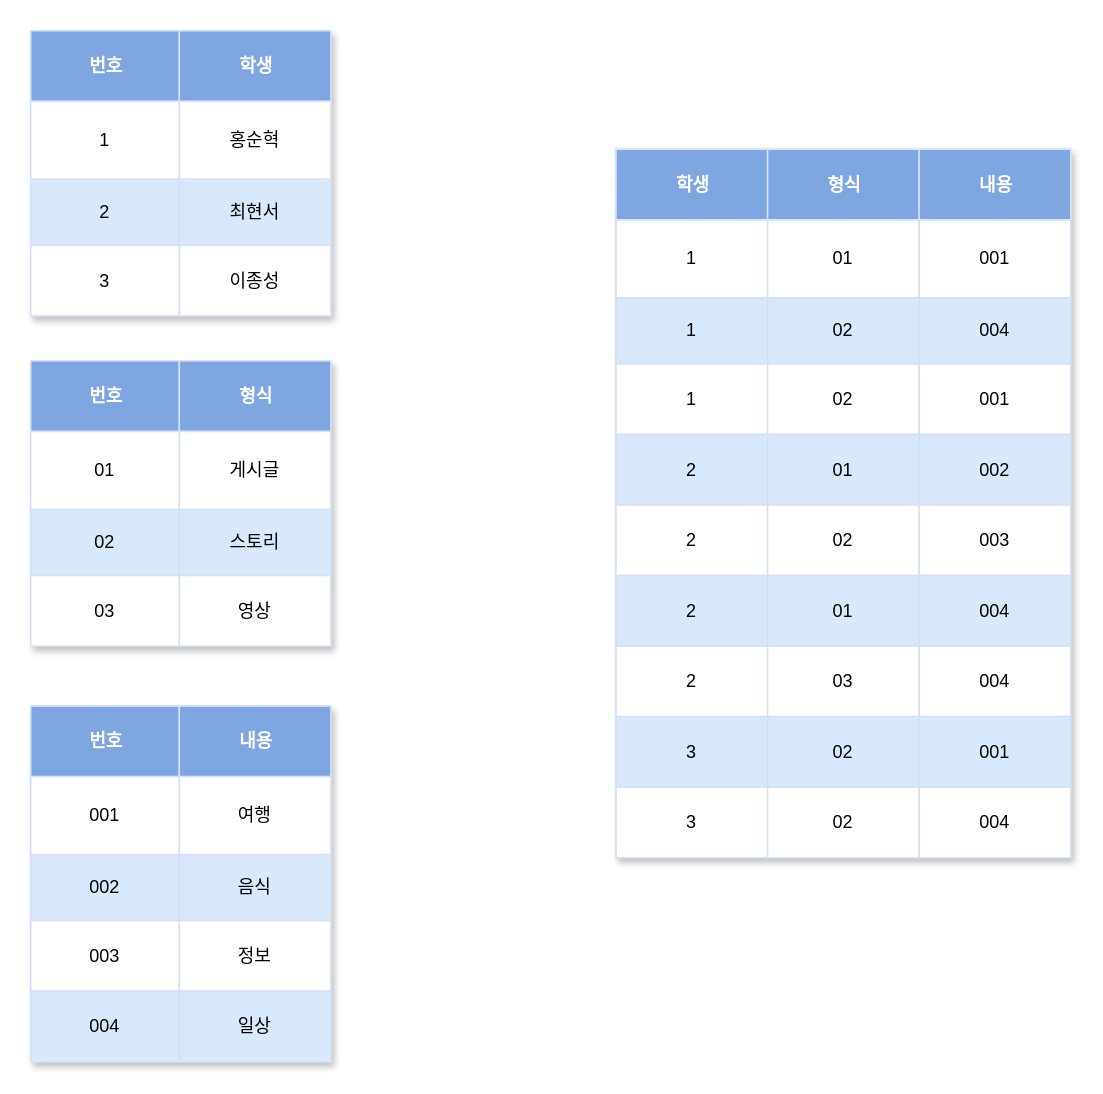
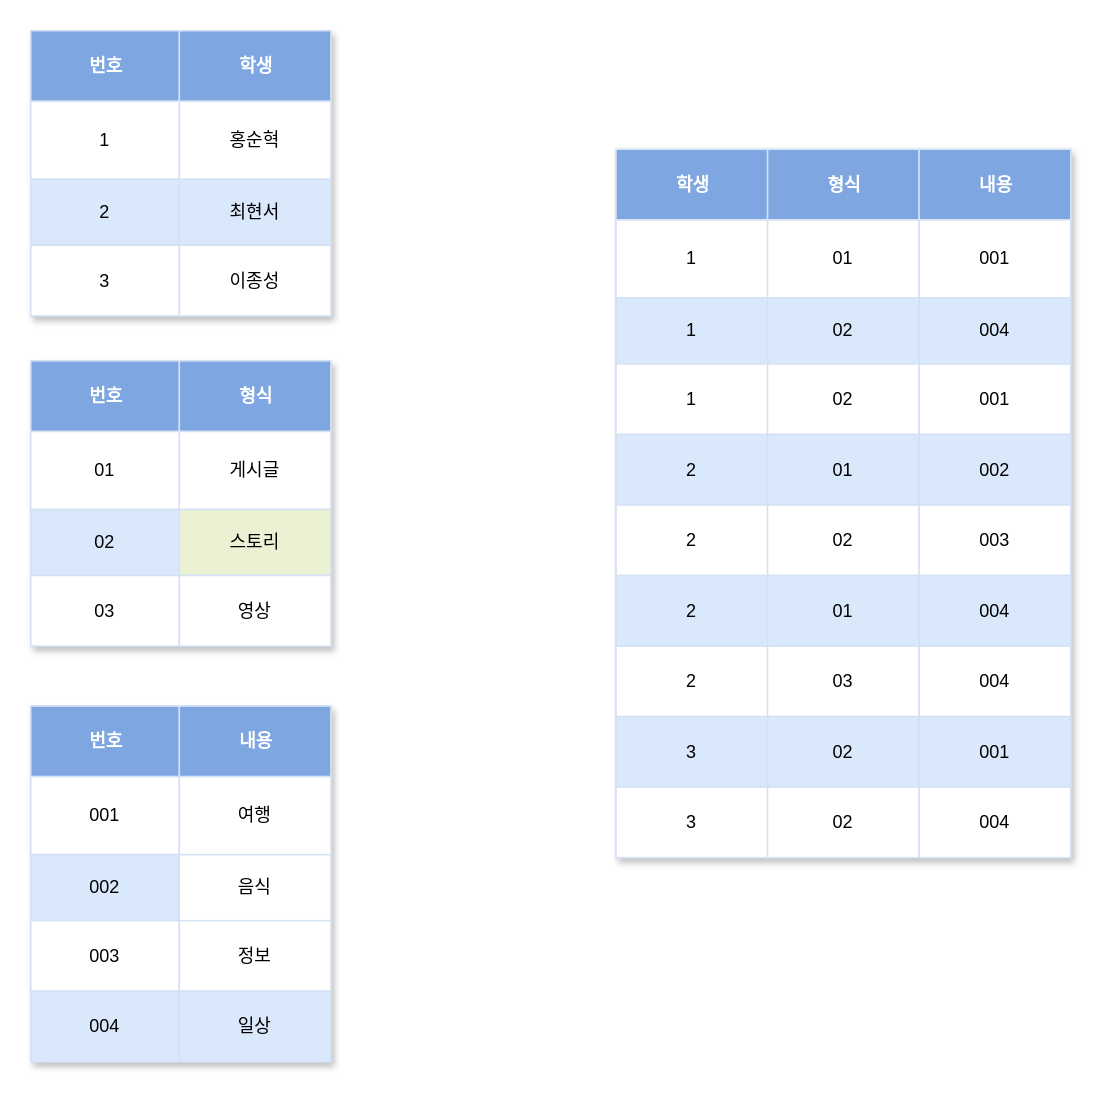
- <mxCell id="27" value="스토리" style="connectable=0;recursiveResize=0;strokeColor=#D4E1F5;fillColor=#dae8fc;whiteSpace=wrap;html=1;strokeWidth=1;" vertex="1" parent="25"><mxGeometry x="99" width="101" height="44" as="geometry"><mxRectangle width="101" height="44" as="alternateBounds" /></mxGeometry></mxCell>
+ <mxCell id="27" value="스토리" style="connectable=0;recursiveResize=0;strokeColor=#D4E1F5;fillColor=#eaf2d3;whiteSpace=wrap;html=1;strokeWidth=1;" vertex="1" parent="25"><mxGeometry x="99" width="101" height="44" as="geometry"><mxRectangle width="101" height="44" as="alternateBounds" /></mxGeometry></mxCell>
- <mxCell id="11" value="음식" style="connectable=0;recursiveResize=0;strokeColor=#D4E1F5;fillColor=#dae8fc;whiteSpace=wrap;html=1;strokeWidth=1;" vertex="1" parent="9"><mxGeometry x="99" width="101" height="44" as="geometry"><mxRectangle width="101" height="44" as="alternateBounds" /></mxGeometry></mxCell>
+ <mxCell id="11" value="음식" style="connectable=0;recursiveResize=0;strokeColor=#D4E1F5;fillColor=#ffffff;whiteSpace=wrap;html=1;strokeWidth=1;" vertex="1" parent="9"><mxGeometry x="99" width="101" height="44" as="geometry"><mxRectangle width="101" height="44" as="alternateBounds" /></mxGeometry></mxCell>
